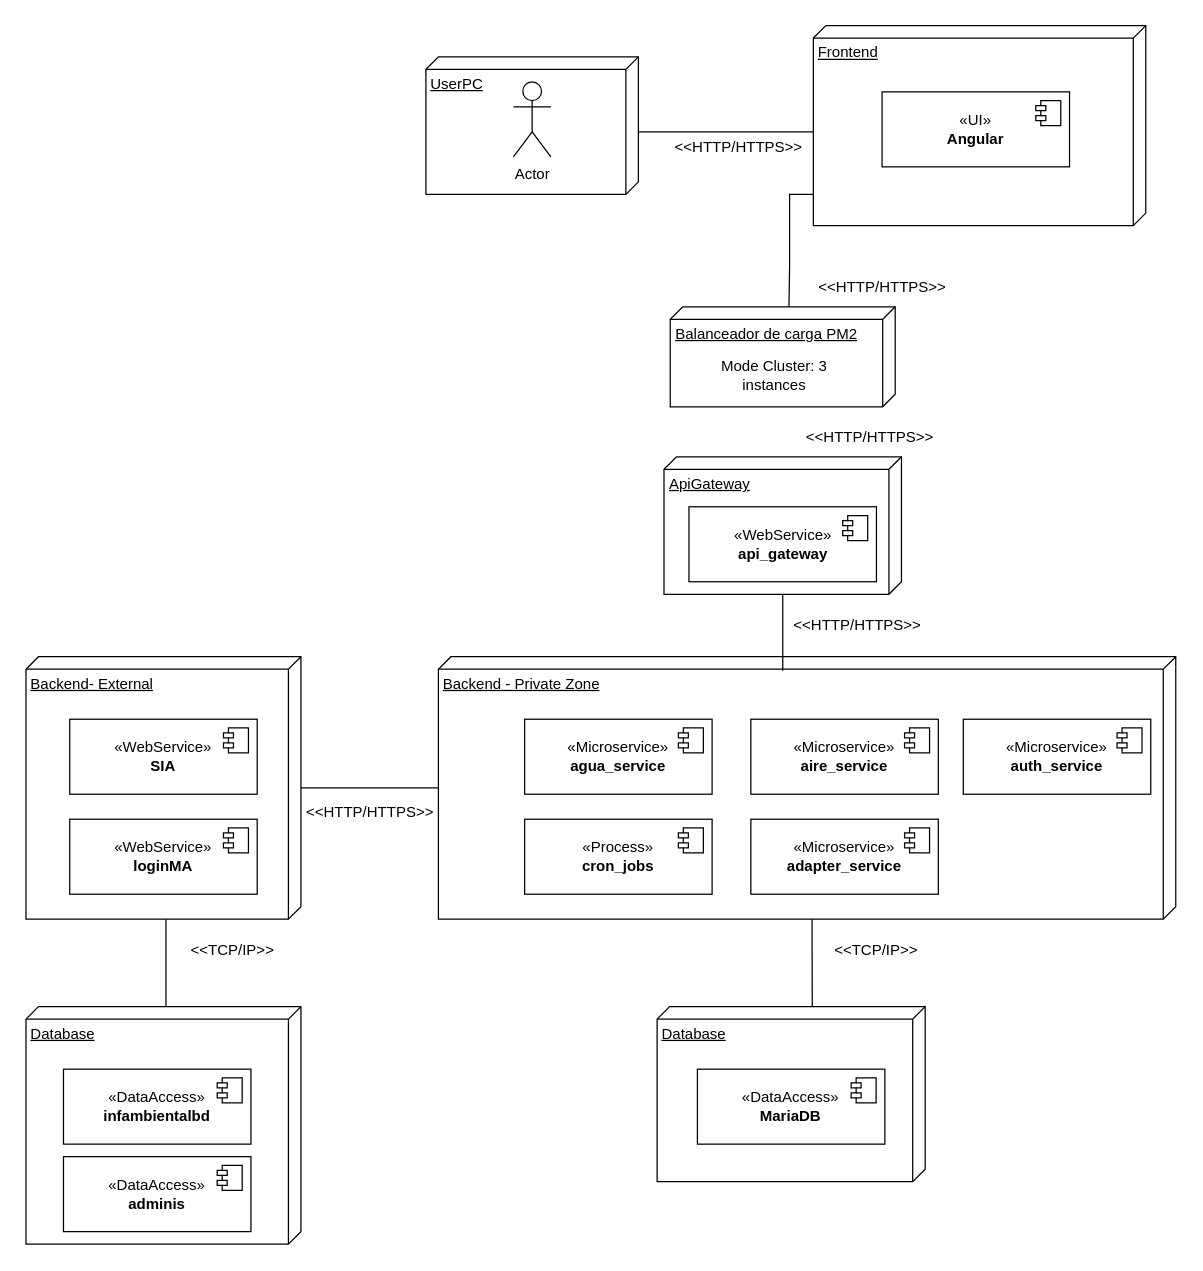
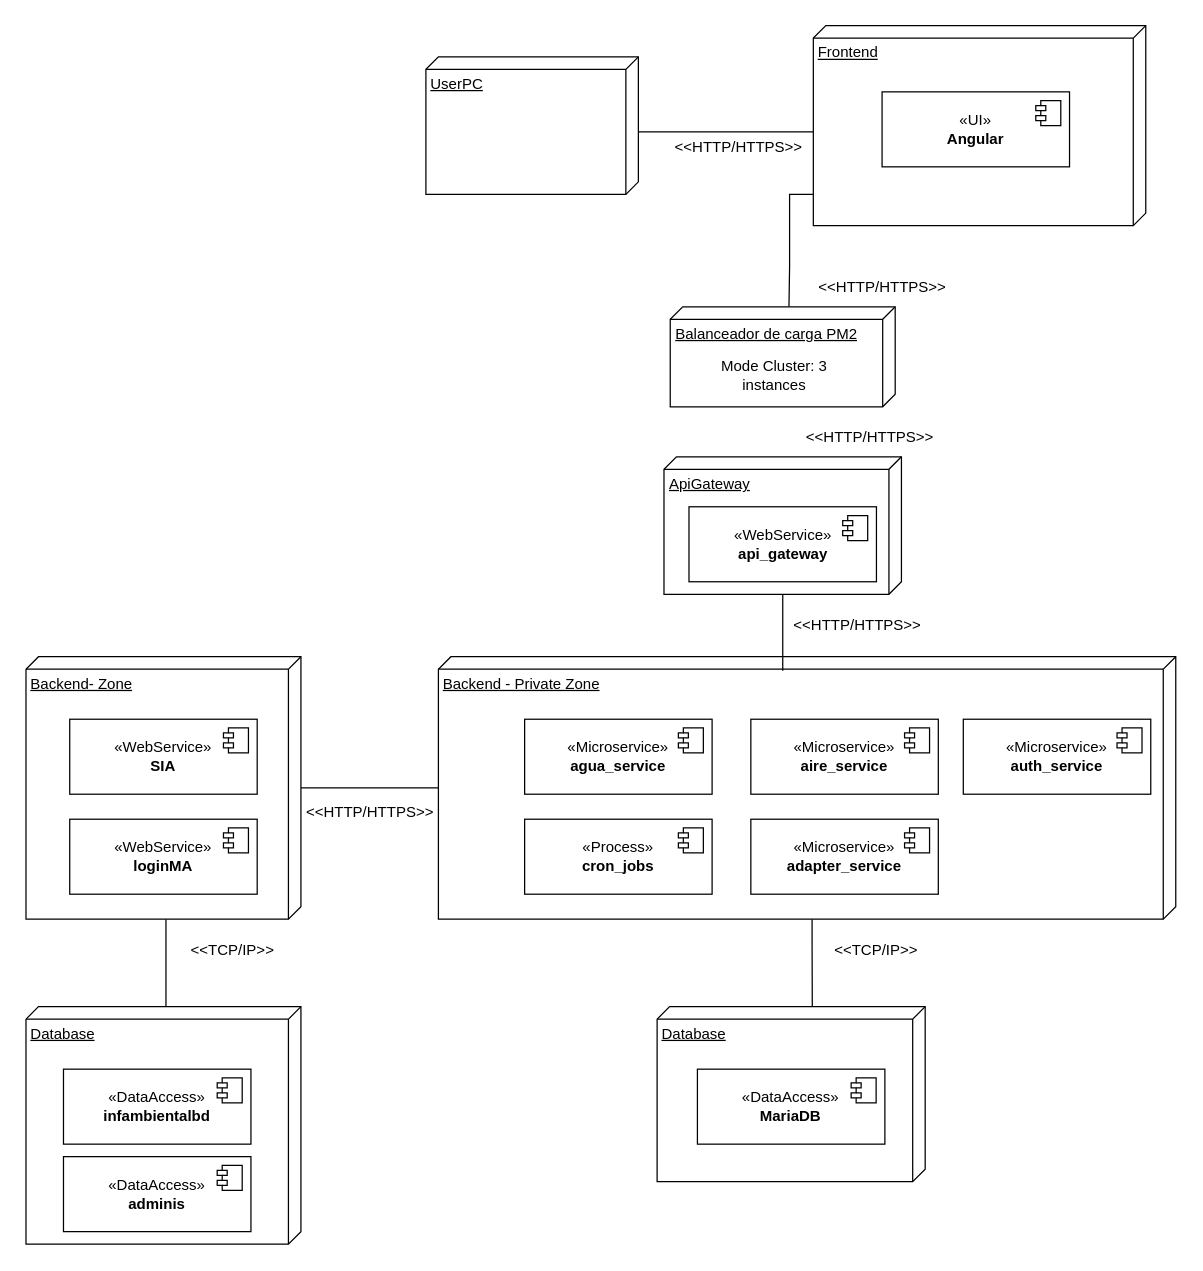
- <mxCell id="10" value="Actor" style="shape=umlActor;verticalLabelPosition=bottom;verticalAlign=top;html=1;" parent="1" vertex="1"><mxGeometry x="410" y="65" width="30" height="60" as="geometry" /></mxCell>
- <mxCell id="36" value="Backend- External" style="verticalAlign=top;align=left;spacingTop=8;spacingLeft=2;spacingRight=12;shape=cube;size=10;direction=south;fontStyle=4;html=1;whiteSpace=wrap;" parent="1" vertex="1"><mxGeometry x="20" y="525" width="220" height="210" as="geometry" /></mxCell>
+ <mxCell id="36" value="Backend- Zone" style="verticalAlign=top;align=left;spacingTop=8;spacingLeft=2;spacingRight=12;shape=cube;size=10;direction=south;fontStyle=4;html=1;whiteSpace=wrap;" parent="1" vertex="1"><mxGeometry x="20" y="525" width="220" height="210" as="geometry" /></mxCell>
